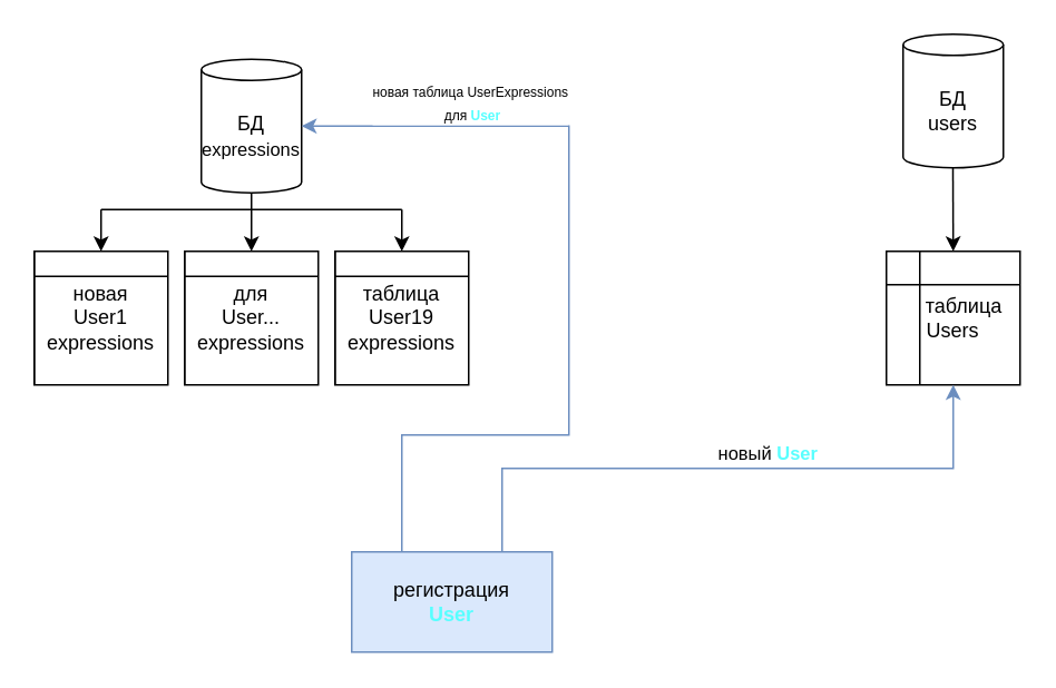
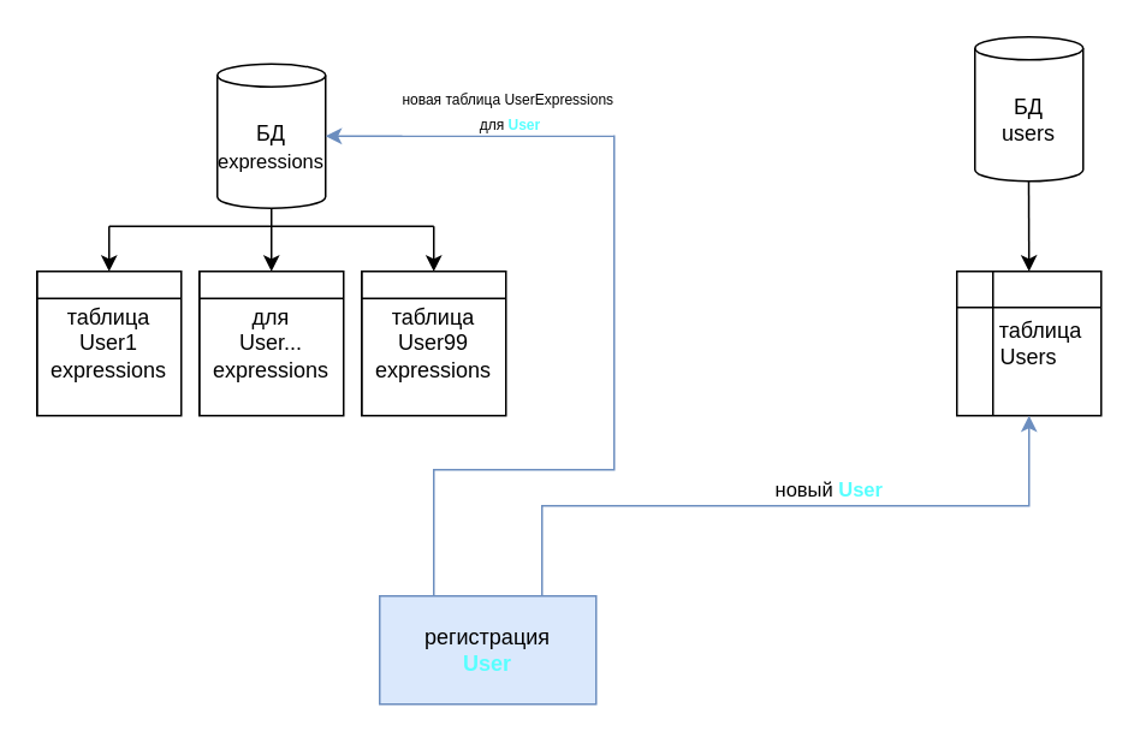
- <mxCell id="12" value="новая&lt;br&gt;User1&lt;br&gt;expressions" style="shape=internalStorage;whiteSpace=wrap;html=1;backgroundOutline=1;dx=0;dy=15;" vertex="1" parent="1"><mxGeometry x="20" y="150" width="80" height="80" as="geometry" /></mxCell>
+ <mxCell id="12" value="таблица&lt;br&gt;User1&lt;br&gt;expressions" style="shape=internalStorage;whiteSpace=wrap;html=1;backgroundOutline=1;dx=0;dy=15;" vertex="1" parent="1"><mxGeometry x="20" y="150" width="80" height="80" as="geometry" /></mxCell>
- <mxCell id="8" value="таблица&lt;br&gt;User19&lt;br&gt;expressions" style="shape=internalStorage;whiteSpace=wrap;html=1;backgroundOutline=1;dx=0;dy=15;" vertex="1" parent="1"><mxGeometry x="200" y="150" width="80" height="80" as="geometry" /></mxCell>
+ <mxCell id="8" value="таблица&lt;br&gt;User99&lt;br&gt;expressions" style="shape=internalStorage;whiteSpace=wrap;html=1;backgroundOutline=1;dx=0;dy=15;" vertex="1" parent="1"><mxGeometry x="200" y="150" width="80" height="80" as="geometry" /></mxCell>
